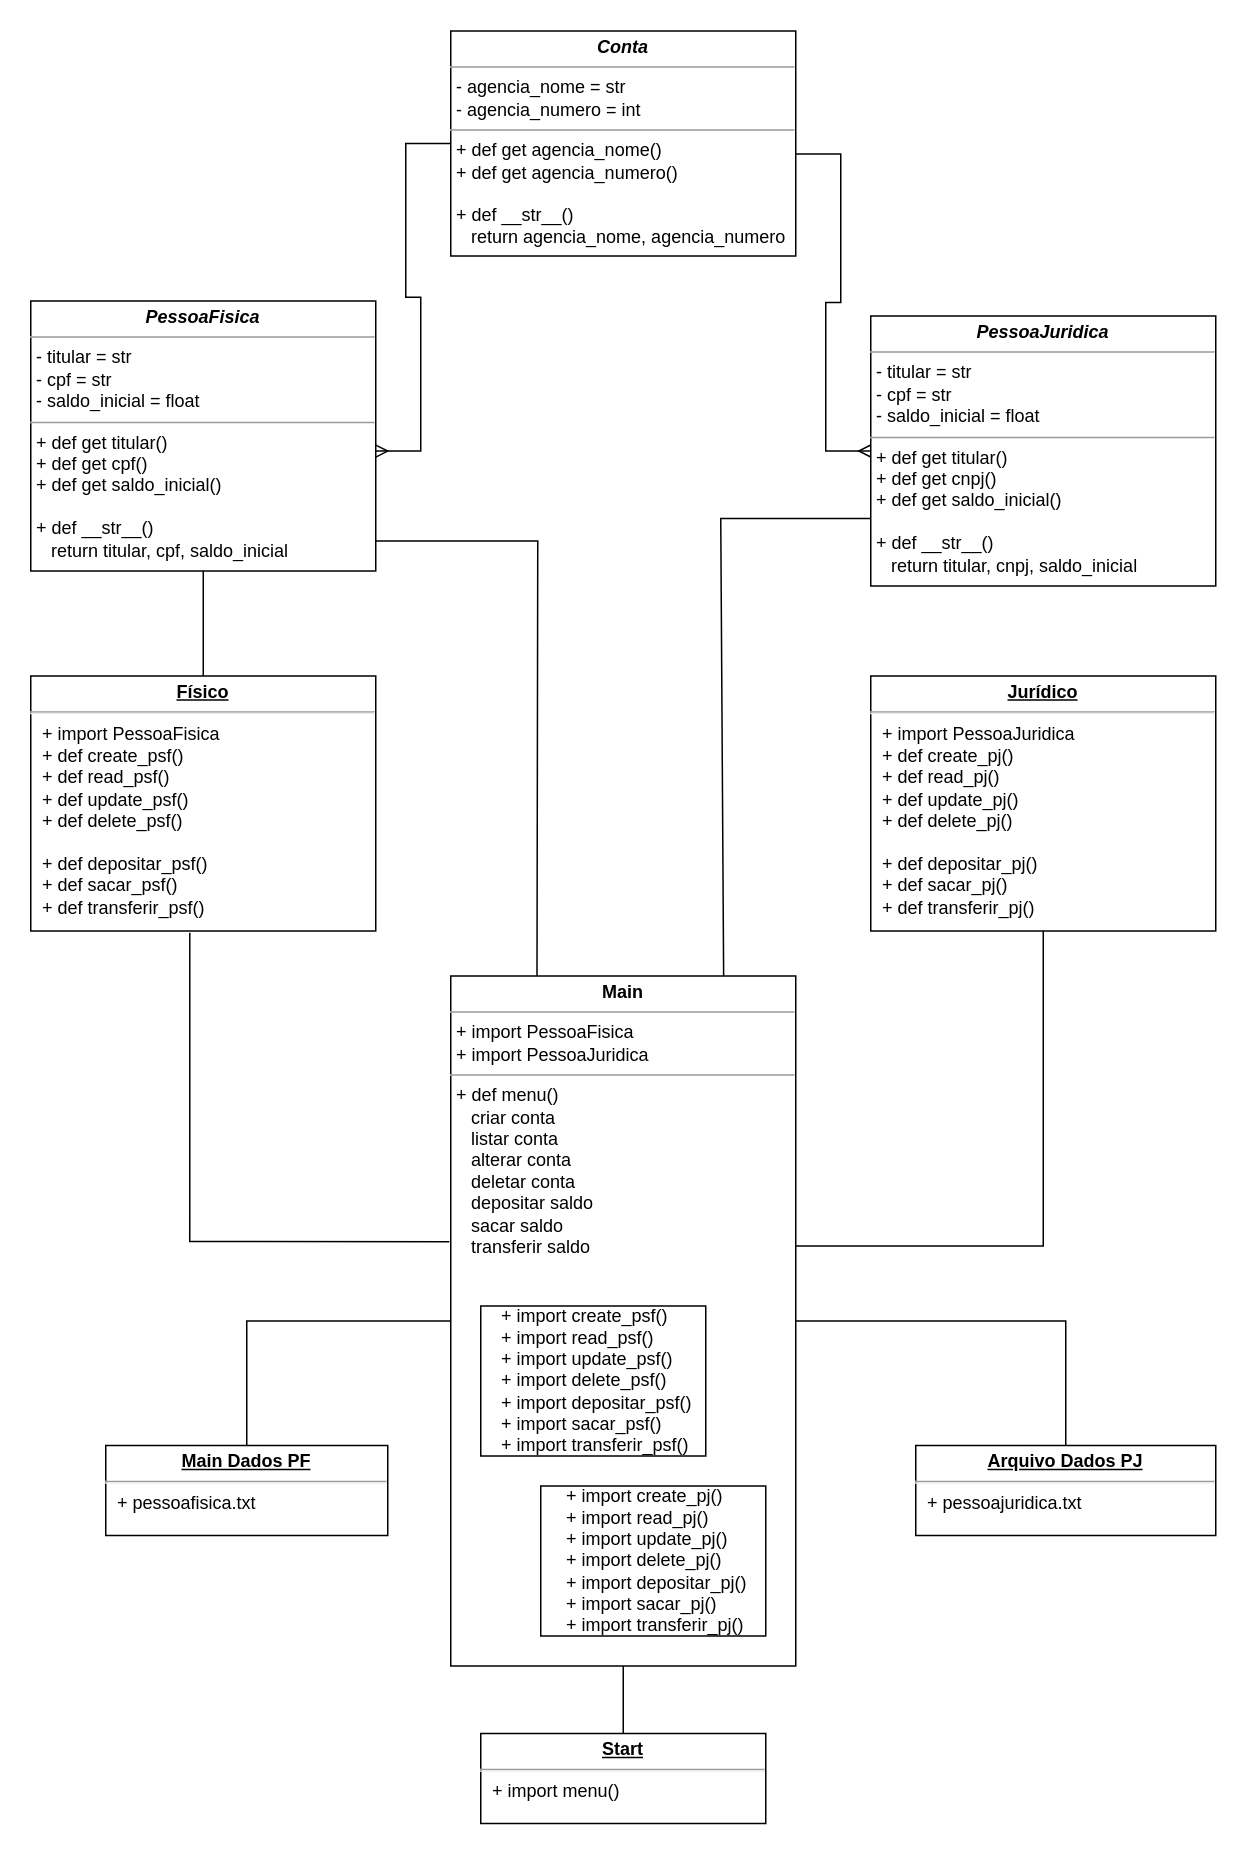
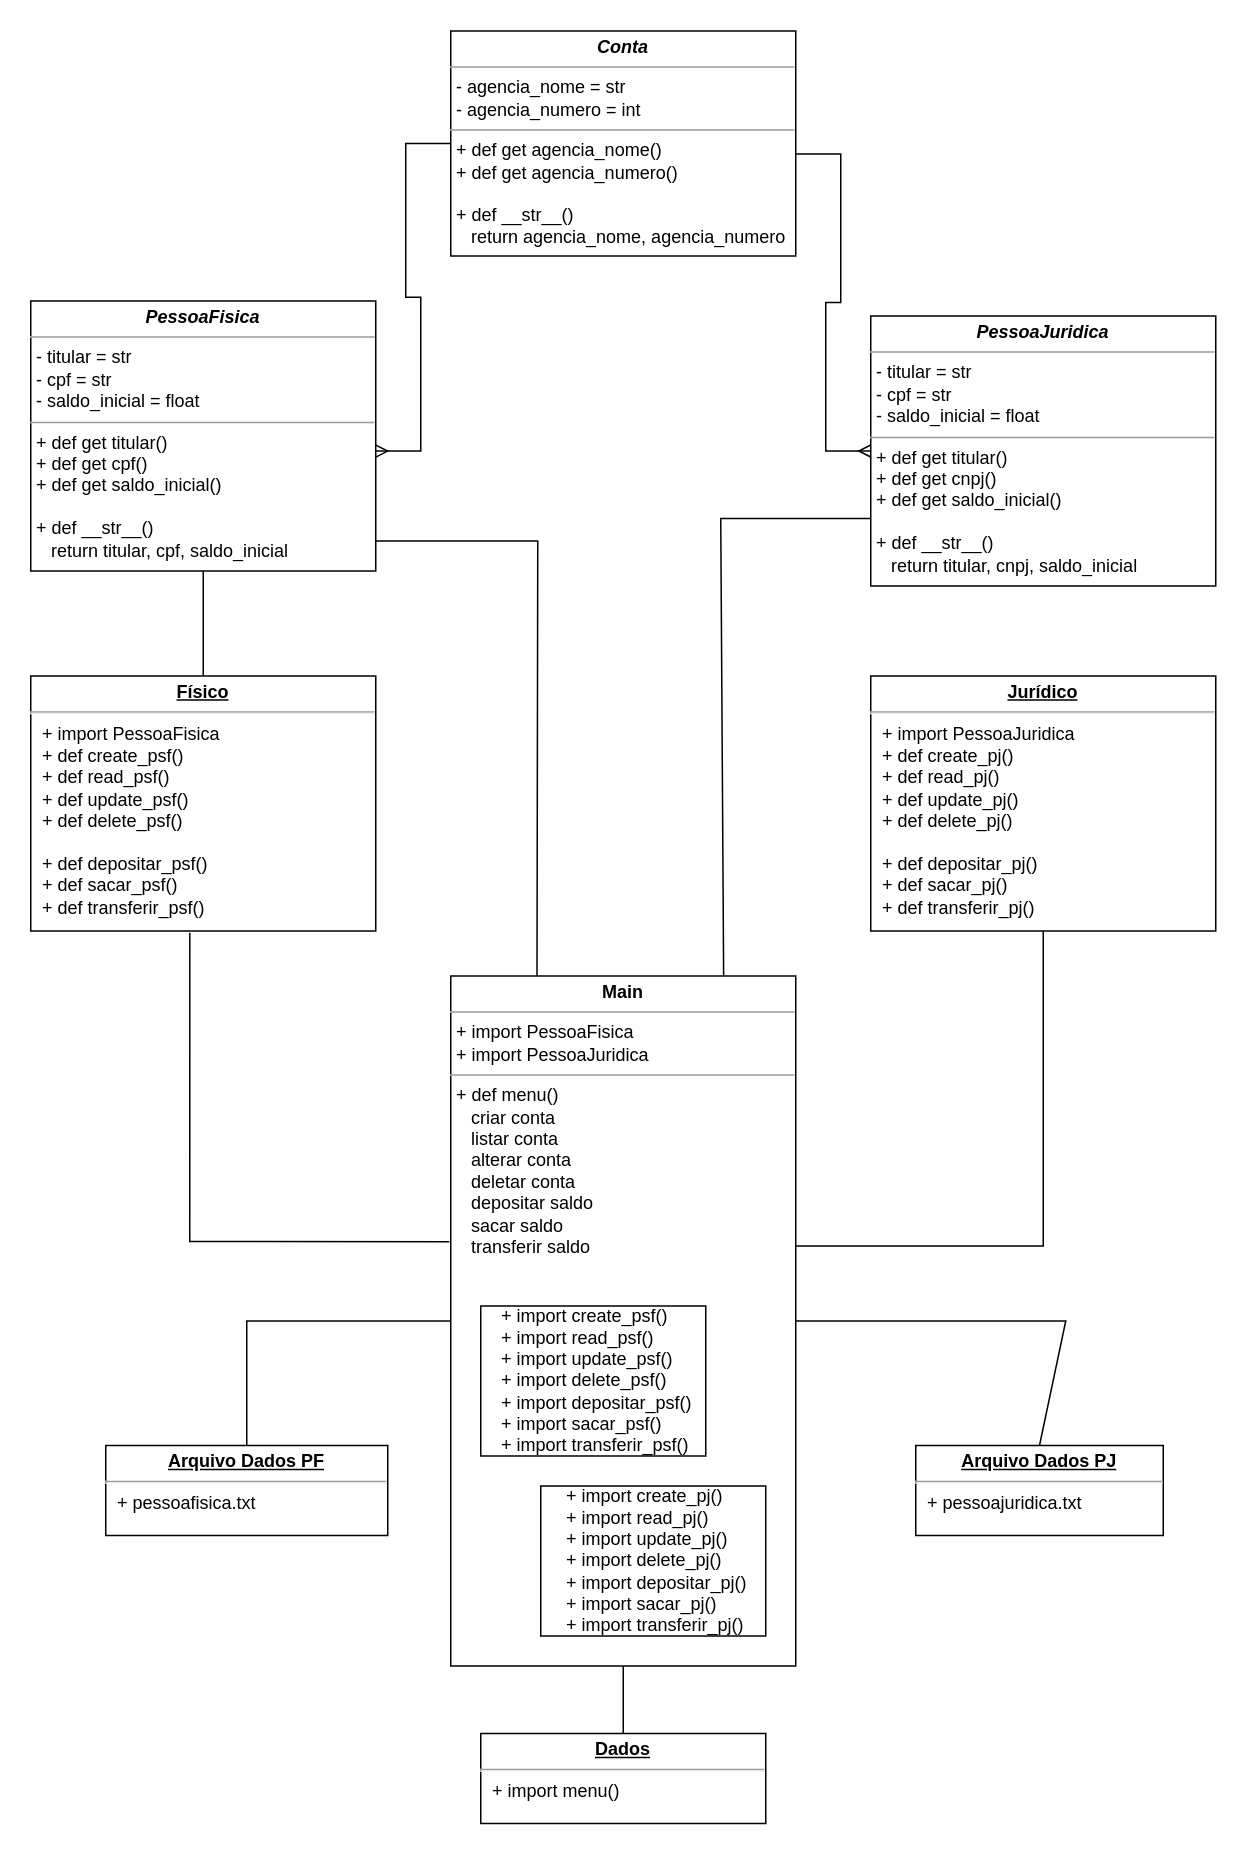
- <mxCell id="8" value="&lt;p style=&quot;margin:0px;margin-top:4px;text-align:center;text-decoration:underline;&quot;&gt;&lt;b&gt;Main Dados PF&lt;/b&gt;&lt;/p&gt;&lt;hr&gt;&lt;p style=&quot;margin:0px;margin-left:8px;&quot;&gt;+ pessoafisica.txt&lt;/p&gt;" style="verticalAlign=top;align=left;overflow=fill;fontSize=12;fontFamily=Helvetica;html=1;" vertex="1" parent="1"><mxGeometry x="70" y="963" width="188" height="60" as="geometry" /></mxCell>
+ <mxCell id="8" value="&lt;p style=&quot;margin:0px;margin-top:4px;text-align:center;text-decoration:underline;&quot;&gt;&lt;b&gt;Arquivo Dados PF&lt;/b&gt;&lt;/p&gt;&lt;hr&gt;&lt;p style=&quot;margin:0px;margin-left:8px;&quot;&gt;+ pessoafisica.txt&lt;/p&gt;" style="verticalAlign=top;align=left;overflow=fill;fontSize=12;fontFamily=Helvetica;html=1;" vertex="1" parent="1"><mxGeometry x="70" y="963" width="188" height="60" as="geometry" /></mxCell>
- <mxCell id="9" value="&lt;p style=&quot;margin:0px;margin-top:4px;text-align:center;text-decoration:underline;&quot;&gt;&lt;b&gt;Arquivo Dados PJ&lt;/b&gt;&lt;/p&gt;&lt;hr&gt;&lt;p style=&quot;margin:0px;margin-left:8px;&quot;&gt;+ pessoajuridica.txt&lt;/p&gt;" style="verticalAlign=top;align=left;overflow=fill;fontSize=12;fontFamily=Helvetica;html=1;" vertex="1" parent="1"><mxGeometry x="610" y="963" width="200" height="60" as="geometry" /></mxCell>
+ <mxCell id="9" value="&lt;p style=&quot;margin:0px;margin-top:4px;text-align:center;text-decoration:underline;&quot;&gt;&lt;b&gt;Arquivo Dados PJ&lt;/b&gt;&lt;/p&gt;&lt;hr&gt;&lt;p style=&quot;margin:0px;margin-left:8px;&quot;&gt;+ pessoajuridica.txt&lt;/p&gt;" style="verticalAlign=top;align=left;overflow=fill;fontSize=12;fontFamily=Helvetica;html=1;" vertex="1" parent="1"><mxGeometry x="610" y="963" width="165" height="60" as="geometry" /></mxCell>
- <mxCell id="12" value="&lt;p style=&quot;margin:0px;margin-top:4px;text-align:center;text-decoration:underline;&quot;&gt;&lt;b&gt;Start&lt;/b&gt;&lt;/p&gt;&lt;hr&gt;&lt;p style=&quot;margin:0px;margin-left:8px;&quot;&gt;+ import menu()&lt;/p&gt;" style="verticalAlign=top;align=left;overflow=fill;fontSize=12;fontFamily=Helvetica;html=1;" vertex="1" parent="1"><mxGeometry x="320" y="1155" width="190" height="60" as="geometry" /></mxCell>
+ <mxCell id="12" value="&lt;p style=&quot;margin:0px;margin-top:4px;text-align:center;text-decoration:underline;&quot;&gt;&lt;b&gt;Dados&lt;/b&gt;&lt;/p&gt;&lt;hr&gt;&lt;p style=&quot;margin:0px;margin-left:8px;&quot;&gt;+ import menu()&lt;/p&gt;" style="verticalAlign=top;align=left;overflow=fill;fontSize=12;fontFamily=Helvetica;html=1;" vertex="1" parent="1"><mxGeometry x="320" y="1155" width="190" height="60" as="geometry" /></mxCell>
